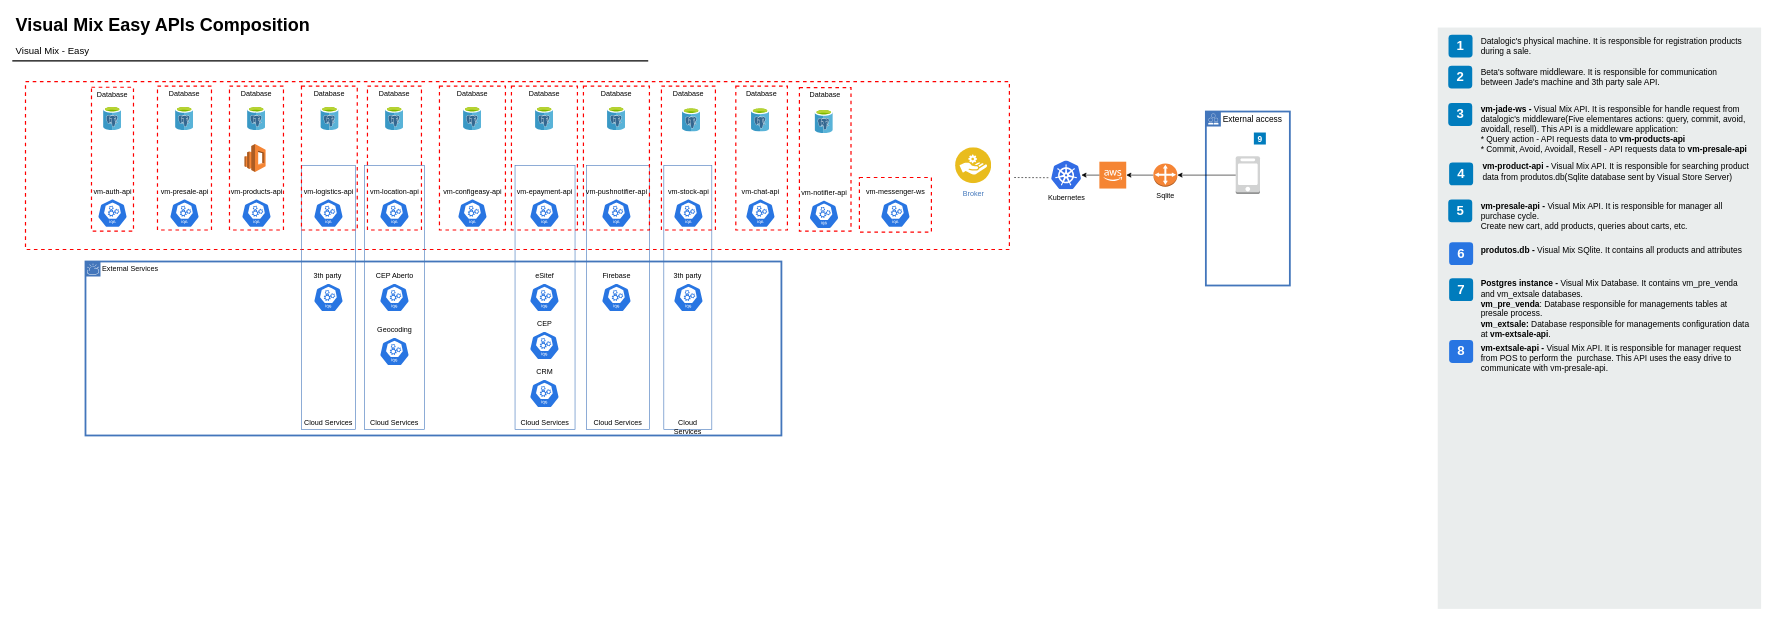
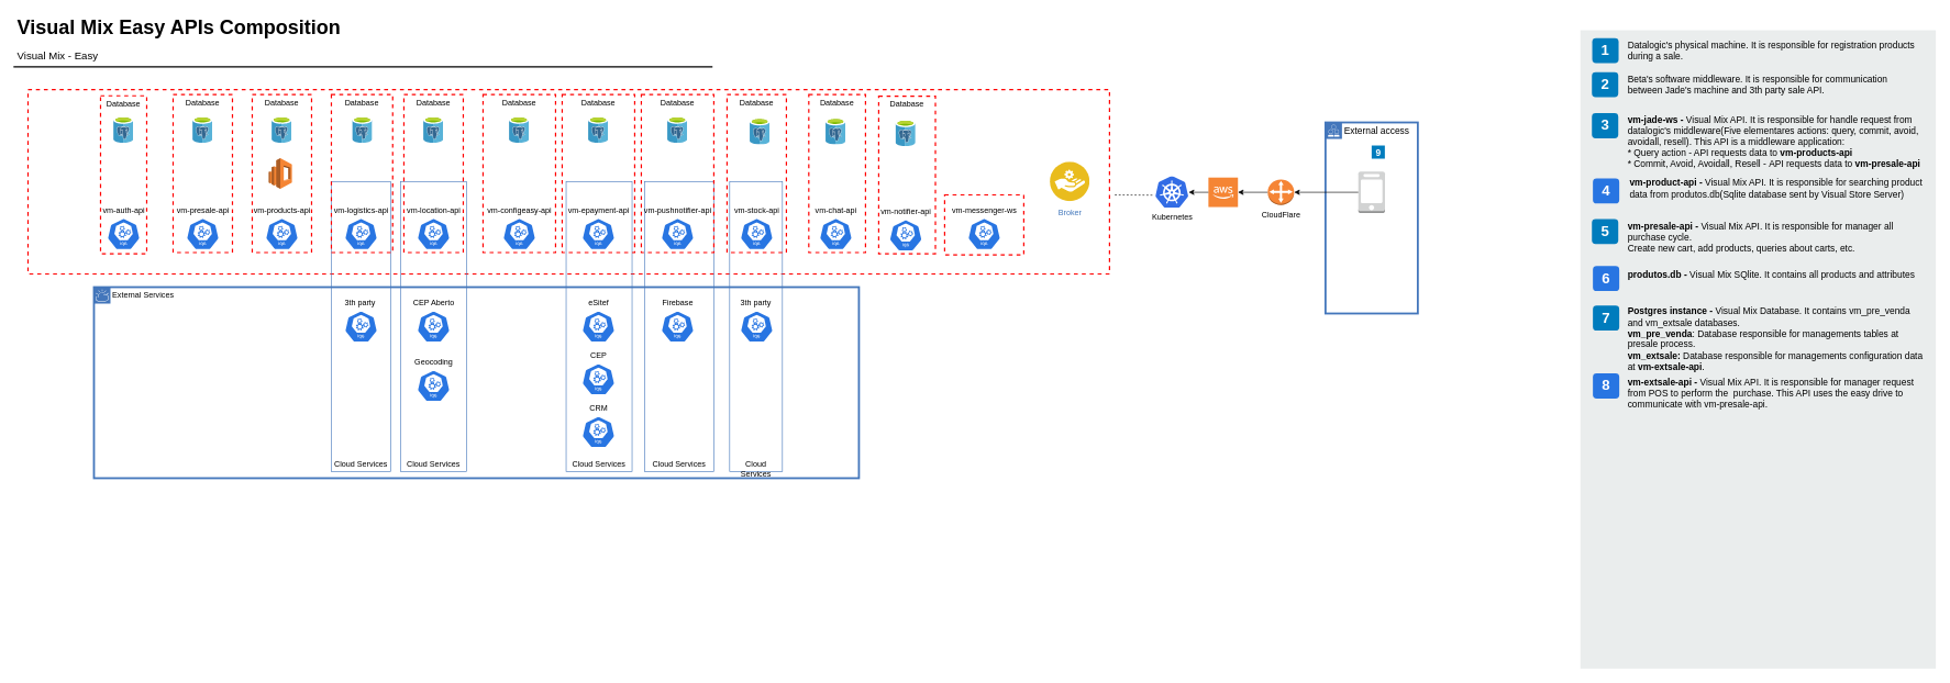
- <mxCell id="39" value="&lt;span style=&quot;font-size: 14px&quot;&gt;9&lt;/span&gt;" style="rounded=1;whiteSpace=wrap;html=1;fillColor=#007CBD;strokeColor=none;fontColor=#FFFFFF;fontStyle=1;fontSize=22;arcSize=0;" parent="38" vertex="1"><mxGeometry x="80" y="35" width="20" height="20" as="geometry" /></mxCell>
+ <mxCell id="39" value="&lt;span style=&quot;font-size: 14px&quot;&gt;9&lt;/span&gt;" style="rounded=1;whiteSpace=wrap;html=1;fillColor=#007CBD;strokeColor=none;fontColor=#FFFFFF;fontStyle=1;fontSize=22;arcSize=0;" parent="38" vertex="1"><mxGeometry x="70" y="35" width="20" height="20" as="geometry" /></mxCell>
- <mxCell id="45" value="4" style="rounded=1;whiteSpace=wrap;html=1;fillColor=#007CBD;strokeColor=none;fontColor=#FFFFFF;fontStyle=1;fontSize=22;labelBackgroundColor=none;" parent="1" vertex="1"><mxGeometry x="2415" y="270" width="40" height="38" as="geometry" /></mxCell>
+ <mxCell id="45" value="4" style="rounded=1;whiteSpace=wrap;html=1;fillColor=#2875e2;strokeColor=none;fontColor=#FFFFFF;fontStyle=1;fontSize=22;labelBackgroundColor=none;" parent="1" vertex="1"><mxGeometry x="2415" y="270" width="40" height="38" as="geometry" /></mxCell>
- <mxCell id="73" value="Sqlite" style="outlineConnect=0;dashed=0;verticalLabelPosition=bottom;verticalAlign=top;align=center;html=1;shape=mxgraph.aws3.customer_gateway;fillColor=#F58536;gradientColor=none;" vertex="1" parent="1"><mxGeometry x="1922" y="271.5" width="40" height="39" as="geometry" /></mxCell>
+ <mxCell id="73" value="CloudFlare" style="outlineConnect=0;dashed=0;verticalLabelPosition=bottom;verticalAlign=top;align=center;html=1;shape=mxgraph.aws3.customer_gateway;fillColor=#F58536;gradientColor=none;" vertex="1" parent="1"><mxGeometry x="1922" y="271.5" width="40" height="39" as="geometry" /></mxCell>
